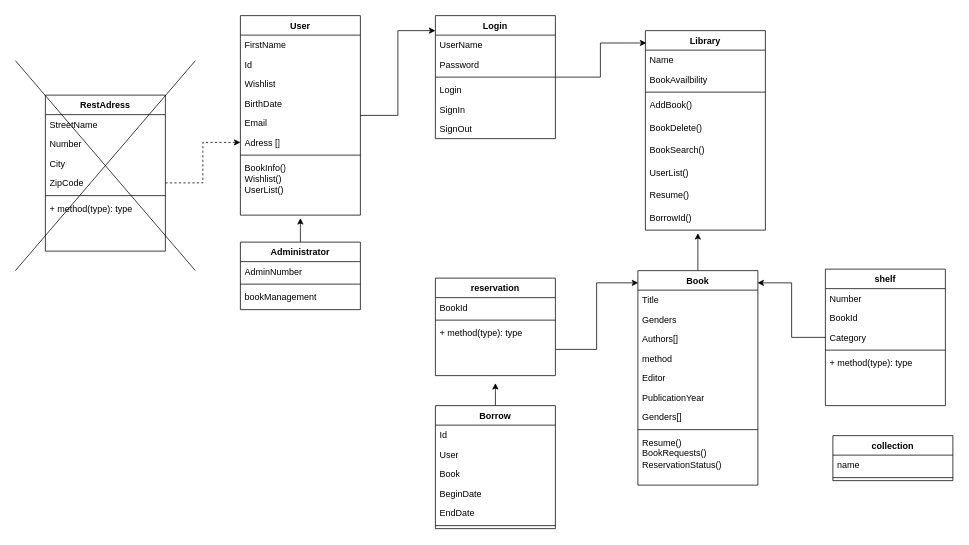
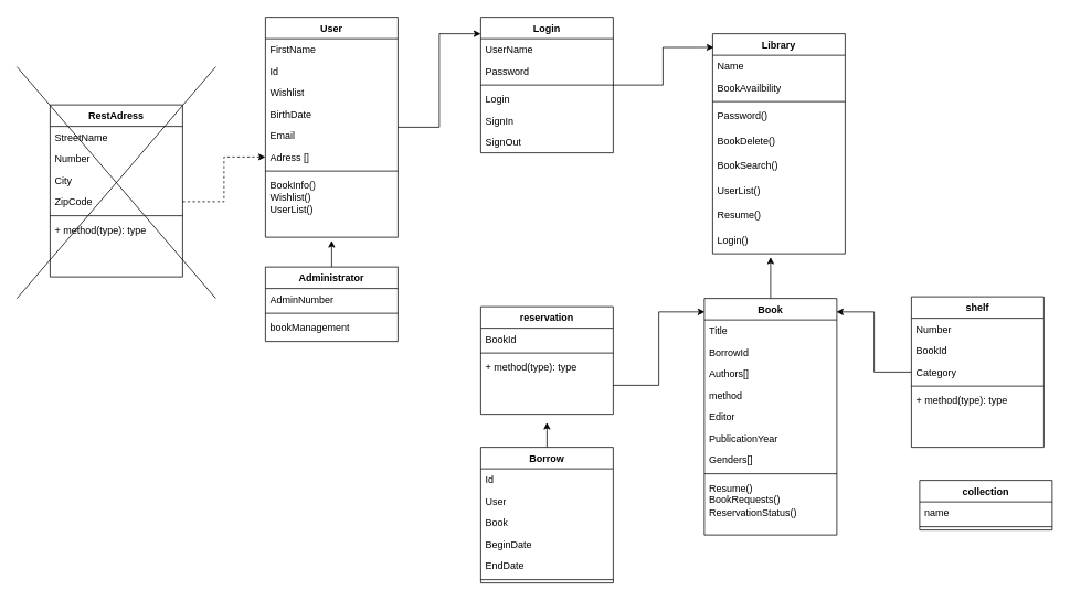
- <mxCell id="35" value="AddBook()&lt;div&gt;&lt;br&gt;&lt;/div&gt;" style="text;strokeColor=none;fillColor=none;align=left;verticalAlign=top;spacingLeft=4;spacingRight=4;overflow=hidden;rotatable=0;points=[[0,0.5],[1,0.5]];portConstraint=eastwest;whiteSpace=wrap;html=1;" parent="31" vertex="1"><mxGeometry y="86" width="160" height="30" as="geometry" /></mxCell>
+ <mxCell id="35" value="Password()&lt;div&gt;&lt;br&gt;&lt;/div&gt;" style="text;strokeColor=none;fillColor=none;align=left;verticalAlign=top;spacingLeft=4;spacingRight=4;overflow=hidden;rotatable=0;points=[[0,0.5],[1,0.5]];portConstraint=eastwest;whiteSpace=wrap;html=1;" parent="31" vertex="1"><mxGeometry y="86" width="160" height="30" as="geometry" /></mxCell>
- <mxCell id="40" value="&lt;div&gt;BorrowId()&lt;/div&gt;" style="text;strokeColor=none;fillColor=none;align=left;verticalAlign=top;spacingLeft=4;spacingRight=4;overflow=hidden;rotatable=0;points=[[0,0.5],[1,0.5]];portConstraint=eastwest;whiteSpace=wrap;html=1;" parent="31" vertex="1"><mxGeometry y="236" width="160" height="30" as="geometry" /></mxCell>
+ <mxCell id="40" value="&lt;div&gt;Login()&lt;/div&gt;" style="text;strokeColor=none;fillColor=none;align=left;verticalAlign=top;spacingLeft=4;spacingRight=4;overflow=hidden;rotatable=0;points=[[0,0.5],[1,0.5]];portConstraint=eastwest;whiteSpace=wrap;html=1;" parent="31" vertex="1"><mxGeometry y="236" width="160" height="30" as="geometry" /></mxCell>
- <mxCell id="44" value="&lt;div&gt;&lt;div&gt;Genders&lt;/div&gt;&lt;/div&gt;" style="text;strokeColor=none;fillColor=none;align=left;verticalAlign=top;spacingLeft=4;spacingRight=4;overflow=hidden;rotatable=0;points=[[0,0.5],[1,0.5]];portConstraint=eastwest;whiteSpace=wrap;html=1;" parent="42" vertex="1"><mxGeometry y="52" width="160" height="26" as="geometry" /></mxCell>
+ <mxCell id="44" value="&lt;div&gt;&lt;div&gt;BorrowId&lt;/div&gt;&lt;/div&gt;" style="text;strokeColor=none;fillColor=none;align=left;verticalAlign=top;spacingLeft=4;spacingRight=4;overflow=hidden;rotatable=0;points=[[0,0.5],[1,0.5]];portConstraint=eastwest;whiteSpace=wrap;html=1;" parent="42" vertex="1"><mxGeometry y="52" width="160" height="26" as="geometry" /></mxCell>
